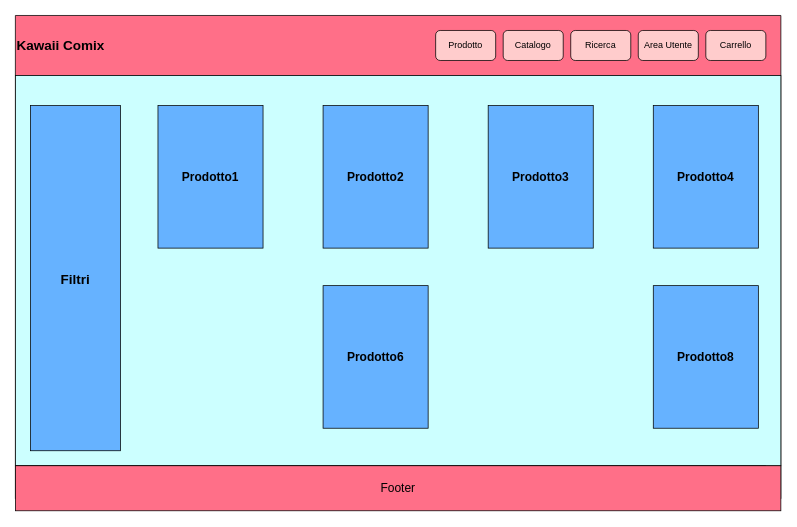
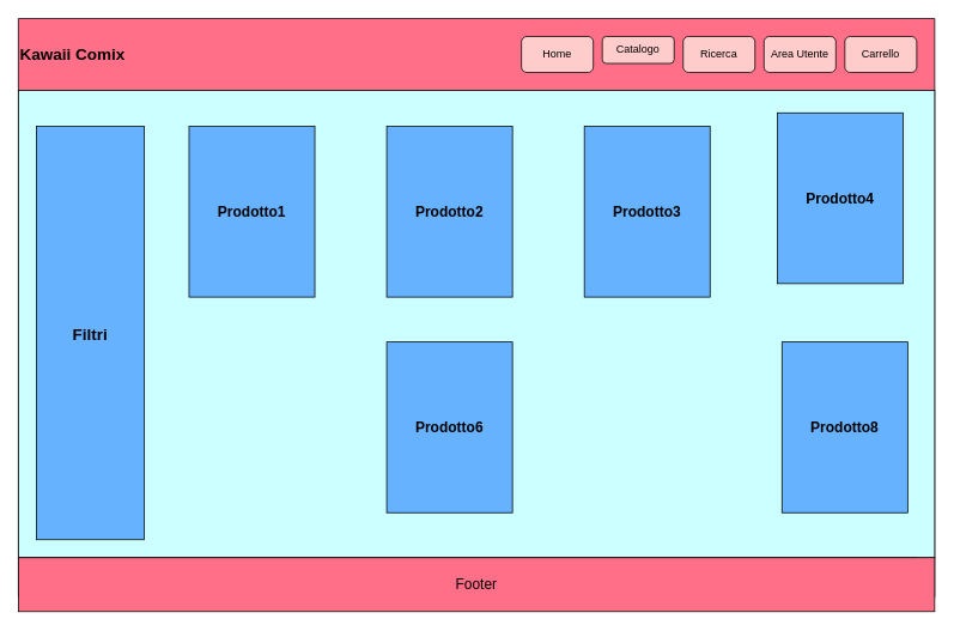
- <mxCell id="4" value="Prodotto" style="rounded=1;whiteSpace=wrap;html=1;fillColor=#FFCCCC;" parent="2" vertex="1"><mxGeometry x="560" y="20" width="80" height="40" as="geometry" /></mxCell>
+ <mxCell id="4" value="Home" style="rounded=1;whiteSpace=wrap;html=1;fillColor=#FFCCCC;" parent="2" vertex="1"><mxGeometry x="560" y="20" width="80" height="40" as="geometry" /></mxCell>
- <mxCell id="5" value="Catalogo" style="rounded=1;whiteSpace=wrap;html=1;fillColor=#FFCCCC;" parent="2" vertex="1"><mxGeometry x="650" y="20" width="80" height="40" as="geometry" /></mxCell>
+ <mxCell id="5" value="Catalogo" style="rounded=1;whiteSpace=wrap;html=1;fillColor=#FFCCCC;" parent="2" vertex="1"><mxGeometry x="650" y="20" width="80" height="30" as="geometry" /></mxCell>
- <mxCell id="12" value="&lt;font size=&quot;3&quot;&gt;&lt;b&gt;Prodotto4&lt;/b&gt;&lt;/font&gt;" style="rounded=0;whiteSpace=wrap;html=1;fillColor=#66B2FF;" parent="2" vertex="1"><mxGeometry x="850" y="120" width="140" height="190" as="geometry" /></mxCell>
+ <mxCell id="12" value="&lt;font size=&quot;3&quot;&gt;&lt;b&gt;Prodotto4&lt;/b&gt;&lt;/font&gt;" style="rounded=0;whiteSpace=wrap;html=1;fillColor=#66B2FF;" parent="2" vertex="1"><mxGeometry x="845" y="105" width="140" height="190" as="geometry" /></mxCell>
